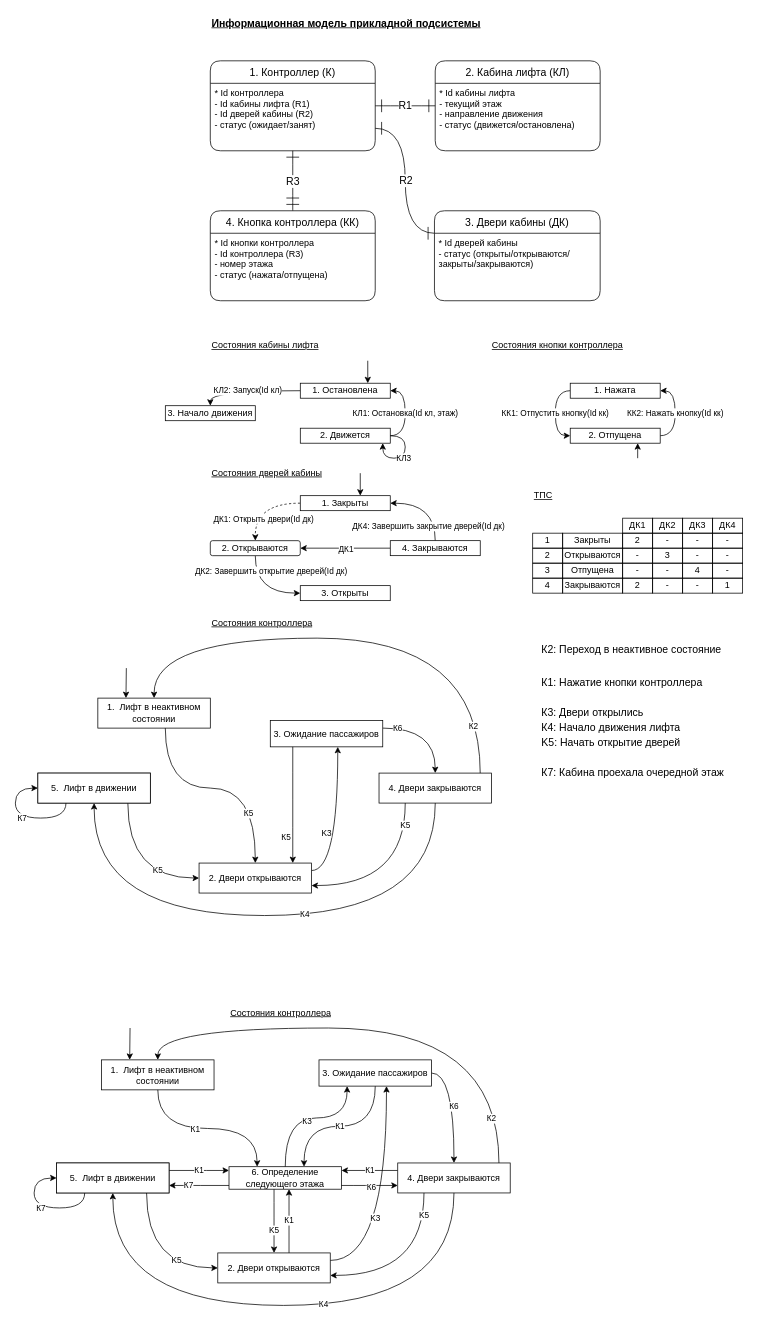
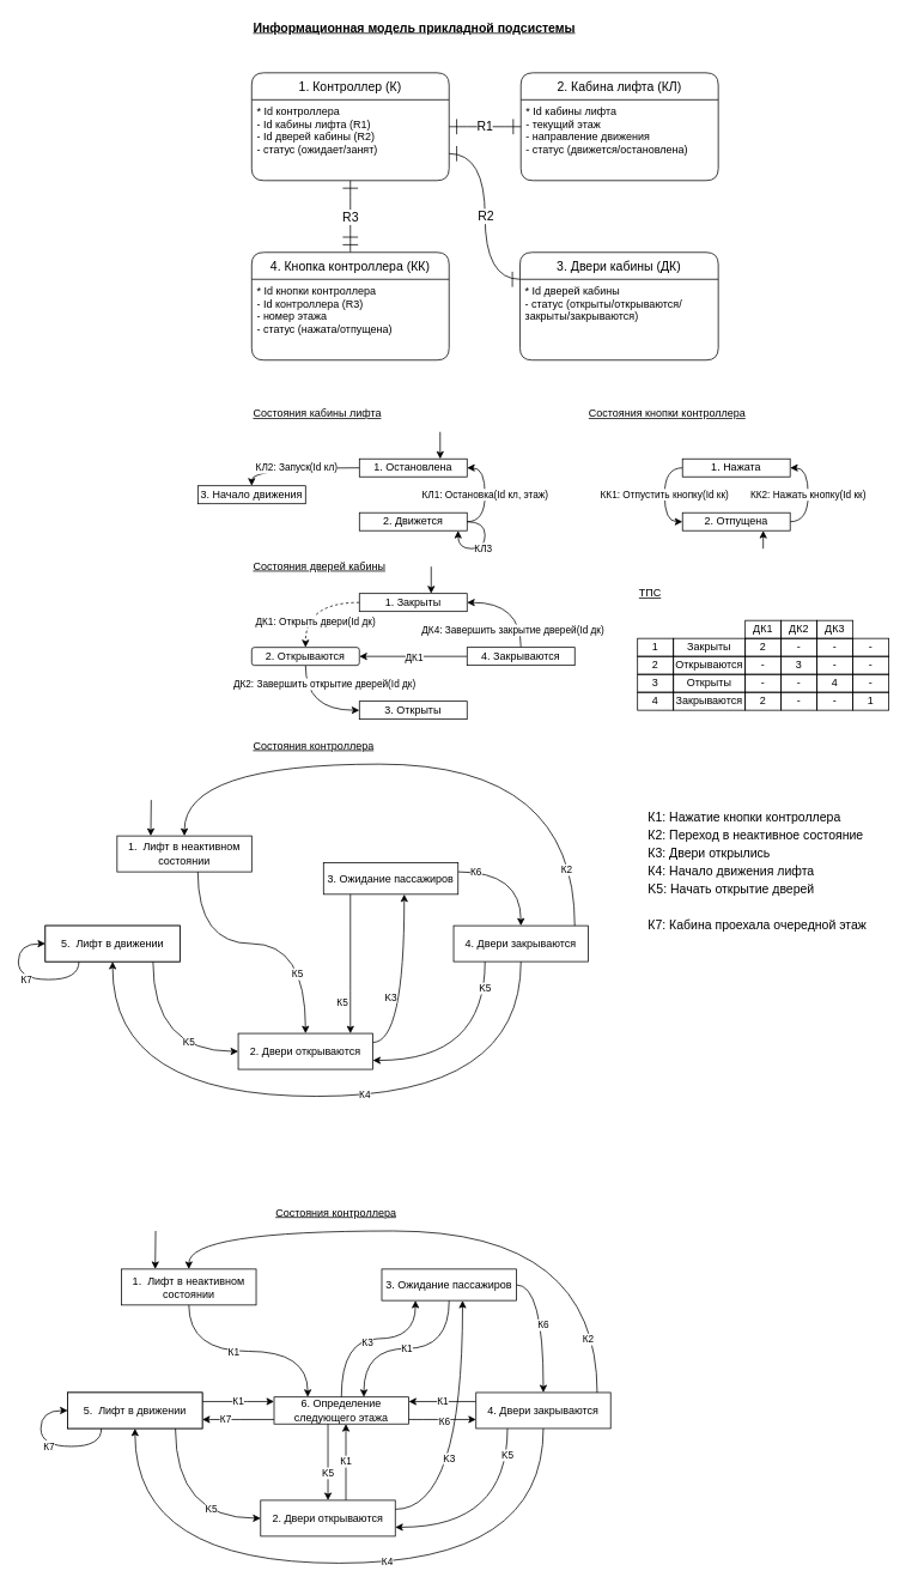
- <mxCell id="51" value="ДК4" style="rounded=0;whiteSpace=wrap;html=1;fillColor=none;" parent="1" vertex="1"><mxGeometry x="950" y="690" width="40" height="20" as="geometry" /></mxCell>
- <mxCell id="46" value="Отпущена" style="rounded=0;whiteSpace=wrap;html=1;fillColor=none;" parent="1" vertex="1"><mxGeometry x="750" y="750" width="80" height="20" as="geometry" /></mxCell>
+ <mxCell id="46" value="Открыты" style="rounded=0;whiteSpace=wrap;html=1;fillColor=none;" parent="1" vertex="1"><mxGeometry x="750" y="750" width="80" height="20" as="geometry" /></mxCell>
- <mxCell id="75" value="К2: Переход в неактивное состояние" style="text;html=1;strokeColor=none;fillColor=none;align=left;verticalAlign=middle;whiteSpace=wrap;rounded=0;fontSize=14;" parent="1" vertex="1"><mxGeometry x="720.03" y="855" width="280" height="20" as="geometry" /></mxCell>
+ <mxCell id="75" value="К2: Переход в неактивное состояние" style="text;html=1;strokeColor=none;fillColor=none;align=left;verticalAlign=middle;whiteSpace=wrap;rounded=0;fontSize=14;" parent="1" vertex="1"><mxGeometry x="720.03" y="920" width="280" height="20" as="geometry" /></mxCell>
